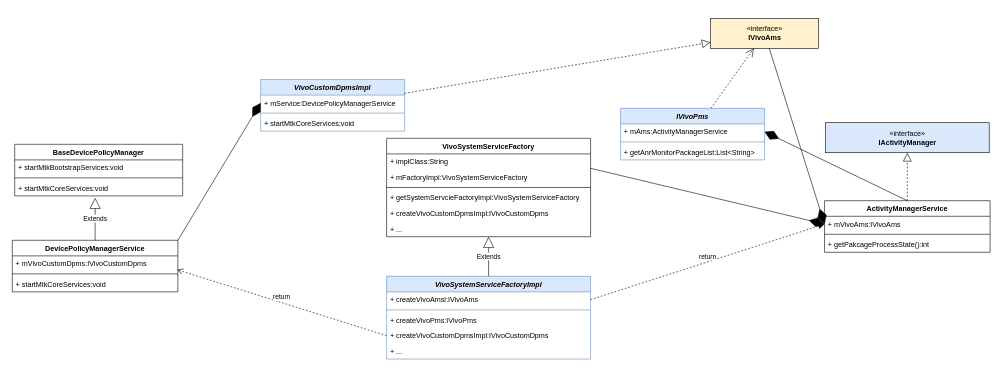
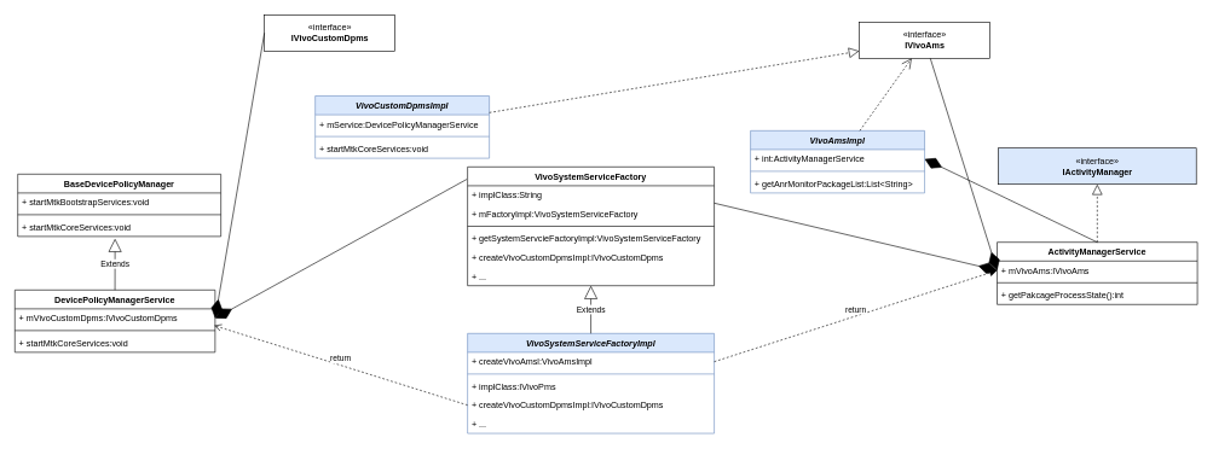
+ <mxCell id="6" value="«interface»&lt;br&gt;&lt;b&gt;IVivoCustomDpms&lt;/b&gt;" style="html=1;" parent="1" vertex="1"><mxGeometry x="364" y="20" width="180" height="50" as="geometry" /></mxCell>
- <mxCell id="45" value="«interface»&lt;br&gt;&lt;b&gt;IVivoAms&lt;/b&gt;" style="html=1;fillColor=#fff2cc;" parent="1" vertex="1"><mxGeometry x="1184" y="30" width="180" height="50" as="geometry" /></mxCell>
+ <mxCell id="45" value="«interface»&lt;br&gt;&lt;b&gt;IVivoAms&lt;/b&gt;" style="html=1;" parent="1" vertex="1"><mxGeometry x="1184" y="30" width="180" height="50" as="geometry" /></mxCell>
- <mxCell id="41" value="IVivoPms" style="swimlane;fontStyle=3;align=center;verticalAlign=top;childLayout=stackLayout;horizontal=1;startSize=26;horizontalStack=0;resizeParent=1;resizeParentMax=0;resizeLast=0;collapsible=1;marginBottom=0;fillColor=#dae8fc;strokeColor=#6c8ebf;" parent="1" vertex="1"><mxGeometry x="1034" y="180" width="240" height="86" as="geometry" /></mxCell>
+ <mxCell id="41" value="VivoAmsImpl" style="swimlane;fontStyle=3;align=center;verticalAlign=top;childLayout=stackLayout;horizontal=1;startSize=26;horizontalStack=0;resizeParent=1;resizeParentMax=0;resizeLast=0;collapsible=1;marginBottom=0;fillColor=#dae8fc;strokeColor=#6c8ebf;" parent="1" vertex="1"><mxGeometry x="1034" y="180" width="240" height="86" as="geometry" /></mxCell>
+ <mxCell id="17" value="" style="endArrow=diamondThin;endFill=1;endSize=24;html=1;rounded=0;entryX=1;entryY=0.5;entryDx=0;entryDy=0;exitX=0;exitY=0.5;exitDx=0;exitDy=0;" parent="1" source="6" target="9" edge="1"><mxGeometry width="160" relative="1" as="geometry"><mxPoint x="-106" y="500" as="sourcePoint" /><mxPoint x="54" y="500" as="targetPoint" /></mxGeometry></mxCell>
- <mxCell id="42" value="+ mAms:ActivityManagerService" style="text;strokeColor=none;fillColor=none;align=left;verticalAlign=top;spacingLeft=4;spacingRight=4;overflow=hidden;rotatable=0;points=[[0,0.5],[1,0.5]];portConstraint=eastwest;" parent="41" vertex="1"><mxGeometry y="26" width="240" height="26" as="geometry" /></mxCell>
+ <mxCell id="42" value="+ int:ActivityManagerService" style="text;strokeColor=none;fillColor=none;align=left;verticalAlign=top;spacingLeft=4;spacingRight=4;overflow=hidden;rotatable=0;points=[[0,0.5],[1,0.5]];portConstraint=eastwest;" parent="41" vertex="1"><mxGeometry y="26" width="240" height="26" as="geometry" /></mxCell>
- <mxCell id="34" value="" style="endArrow=diamondThin;endFill=1;endSize=24;html=1;rounded=0;fontColor=#B05A00;entryX=0;entryY=0.5;entryDx=0;entryDy=0;exitX=1;exitY=0;exitDx=0;exitDy=0;" parent="1" source="8" target="3" edge="1"><mxGeometry width="160" relative="1" as="geometry"><mxPoint x="374" y="260" as="sourcePoint" /><mxPoint x="534" y="260" as="targetPoint" /></mxGeometry></mxCell>
+ <mxCell id="33" value="" style="endArrow=diamondThin;endFill=1;endSize=24;html=1;rounded=0;entryX=1;entryY=0.5;entryDx=0;entryDy=0;exitX=-0.003;exitY=0.104;exitDx=0;exitDy=0;exitPerimeter=0;" parent="1" source="18" target="9" edge="1"><mxGeometry width="160" relative="1" as="geometry"><mxPoint x="424" y="400" as="sourcePoint" /><mxPoint x="584" y="400" as="targetPoint" /></mxGeometry></mxCell>
- <mxCell id="26" value="+ createVivoAmsl:IVivoAms" style="text;strokeColor=none;fillColor=none;align=left;verticalAlign=top;spacingLeft=4;spacingRight=4;overflow=hidden;rotatable=0;points=[[0,0.5],[1,0.5]];portConstraint=eastwest;" parent="25" vertex="1"><mxGeometry y="26" width="340" height="26" as="geometry" /></mxCell>
+ <mxCell id="26" value="+ createVivoAmsl:VivoAmsImpl" style="text;strokeColor=none;fillColor=none;align=left;verticalAlign=top;spacingLeft=4;spacingRight=4;overflow=hidden;rotatable=0;points=[[0,0.5],[1,0.5]];portConstraint=eastwest;" parent="25" vertex="1"><mxGeometry y="26" width="340" height="26" as="geometry" /></mxCell>
- <mxCell id="28" value="+ createVivoPms:IVivoPms" style="text;strokeColor=none;fillColor=none;align=left;verticalAlign=top;spacingLeft=4;spacingRight=4;overflow=hidden;rotatable=0;points=[[0,0.5],[1,0.5]];portConstraint=eastwest;" parent="25" vertex="1"><mxGeometry y="60" width="340" height="26" as="geometry" /></mxCell>
+ <mxCell id="28" value="+ implClass:IVivoPms" style="text;strokeColor=none;fillColor=none;align=left;verticalAlign=top;spacingLeft=4;spacingRight=4;overflow=hidden;rotatable=0;points=[[0,0.5],[1,0.5]];portConstraint=eastwest;" parent="25" vertex="1"><mxGeometry y="60" width="340" height="26" as="geometry" /></mxCell>
